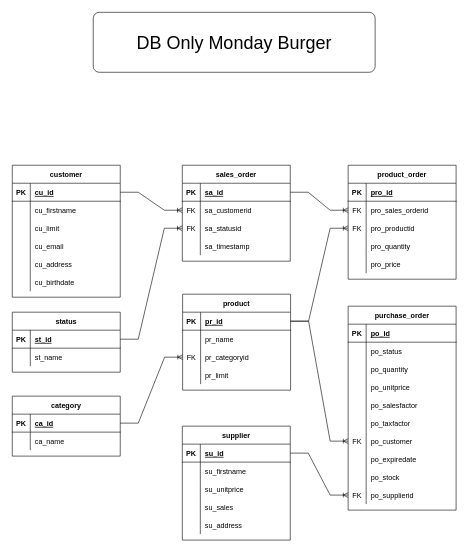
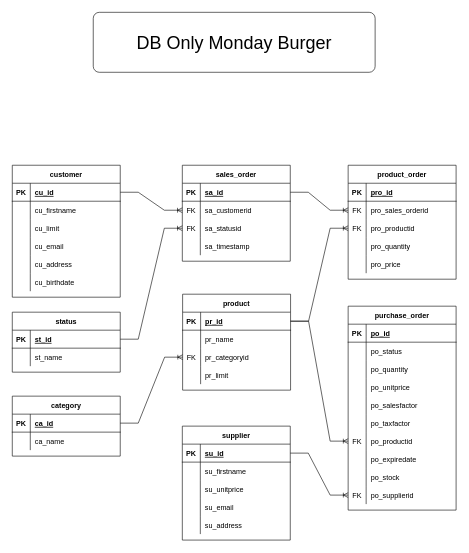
- <mxCell id="91" value="po_customer" style="shape=partialRectangle;connectable=0;fillColor=none;top=0;left=0;bottom=0;right=0;align=left;spacingLeft=6;overflow=hidden;" parent="89" vertex="1"><mxGeometry x="30" width="150" height="30" as="geometry"><mxRectangle width="150" height="30" as="alternateBounds" /></mxGeometry></mxCell>
+ <mxCell id="91" value="po_productid" style="shape=partialRectangle;connectable=0;fillColor=none;top=0;left=0;bottom=0;right=0;align=left;spacingLeft=6;overflow=hidden;" parent="89" vertex="1"><mxGeometry x="30" width="150" height="30" as="geometry"><mxRectangle width="150" height="30" as="alternateBounds" /></mxGeometry></mxCell>
- <mxCell id="66" value="su_sales" style="shape=partialRectangle;connectable=0;fillColor=none;top=0;left=0;bottom=0;right=0;align=left;spacingLeft=6;overflow=hidden;" parent="64" vertex="1"><mxGeometry x="30" width="150" height="30" as="geometry"><mxRectangle width="150" height="30" as="alternateBounds" /></mxGeometry></mxCell>
+ <mxCell id="66" value="su_email" style="shape=partialRectangle;connectable=0;fillColor=none;top=0;left=0;bottom=0;right=0;align=left;spacingLeft=6;overflow=hidden;" parent="64" vertex="1"><mxGeometry x="30" width="150" height="30" as="geometry"><mxRectangle width="150" height="30" as="alternateBounds" /></mxGeometry></mxCell>
